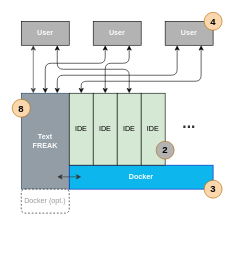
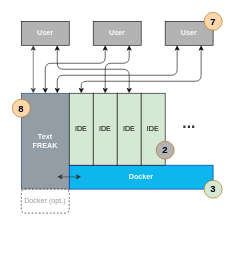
- <mxCell id="23" value="&lt;font style=&quot;font-size: 16px ; line-height: 230%&quot;&gt;&lt;b&gt;4&lt;/b&gt;&lt;/font&gt;" style="ellipse;whiteSpace=wrap;html=1;aspect=fixed;strokeColor=#b46504;fillColor=#fad7ac;fontSize=26;" parent="1" vertex="1"><mxGeometry x="340" y="20" width="30" height="30" as="geometry" /></mxCell>
+ <mxCell id="23" value="&lt;font style=&quot;font-size: 16px ; line-height: 230%&quot;&gt;&lt;b&gt;7&lt;/b&gt;&lt;/font&gt;" style="ellipse;whiteSpace=wrap;html=1;aspect=fixed;strokeColor=#b46504;fillColor=#fad7ac;fontSize=26;" parent="1" vertex="1"><mxGeometry x="340" y="20" width="30" height="30" as="geometry" /></mxCell>
- <mxCell id="13" value="&lt;font style=&quot;font-size: 16px ; line-height: 230%&quot;&gt;&lt;b&gt;3&lt;/b&gt;&lt;/font&gt;" style="ellipse;whiteSpace=wrap;html=1;aspect=fixed;strokeColor=#b46504;fillColor=#fad7ac;fontSize=26;" parent="1" vertex="1"><mxGeometry x="340" y="300" width="30" height="30" as="geometry" /></mxCell>
+ <mxCell id="13" value="&lt;font style=&quot;font-size: 16px ; line-height: 230%&quot;&gt;&lt;b&gt;3&lt;/b&gt;&lt;/font&gt;" style="ellipse;whiteSpace=wrap;html=1;aspect=fixed;strokeColor=#b46504;fillColor=#d5e8d4;fontSize=26;" parent="1" vertex="1"><mxGeometry x="340" y="300" width="30" height="30" as="geometry" /></mxCell>
